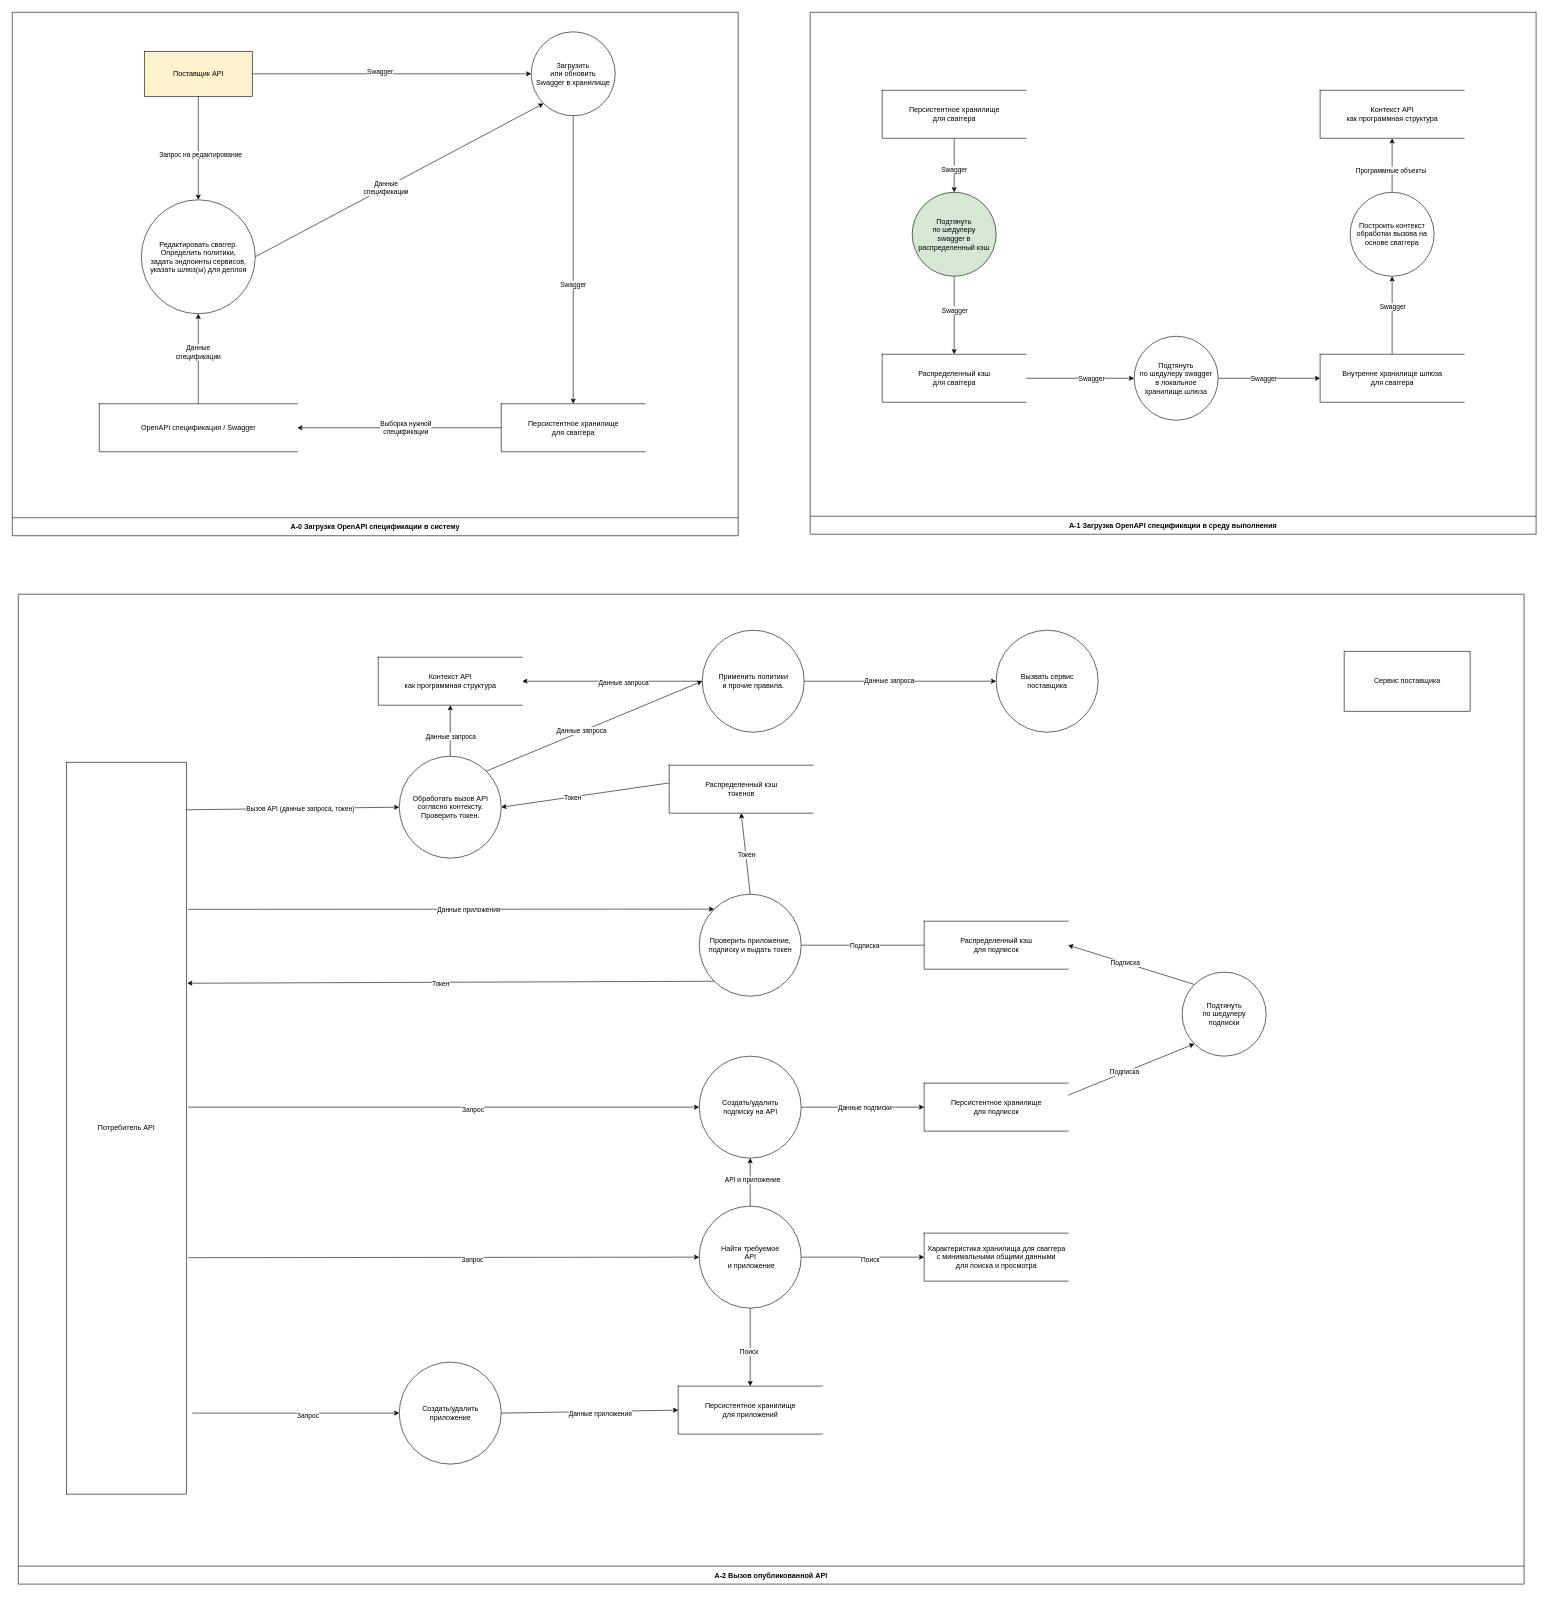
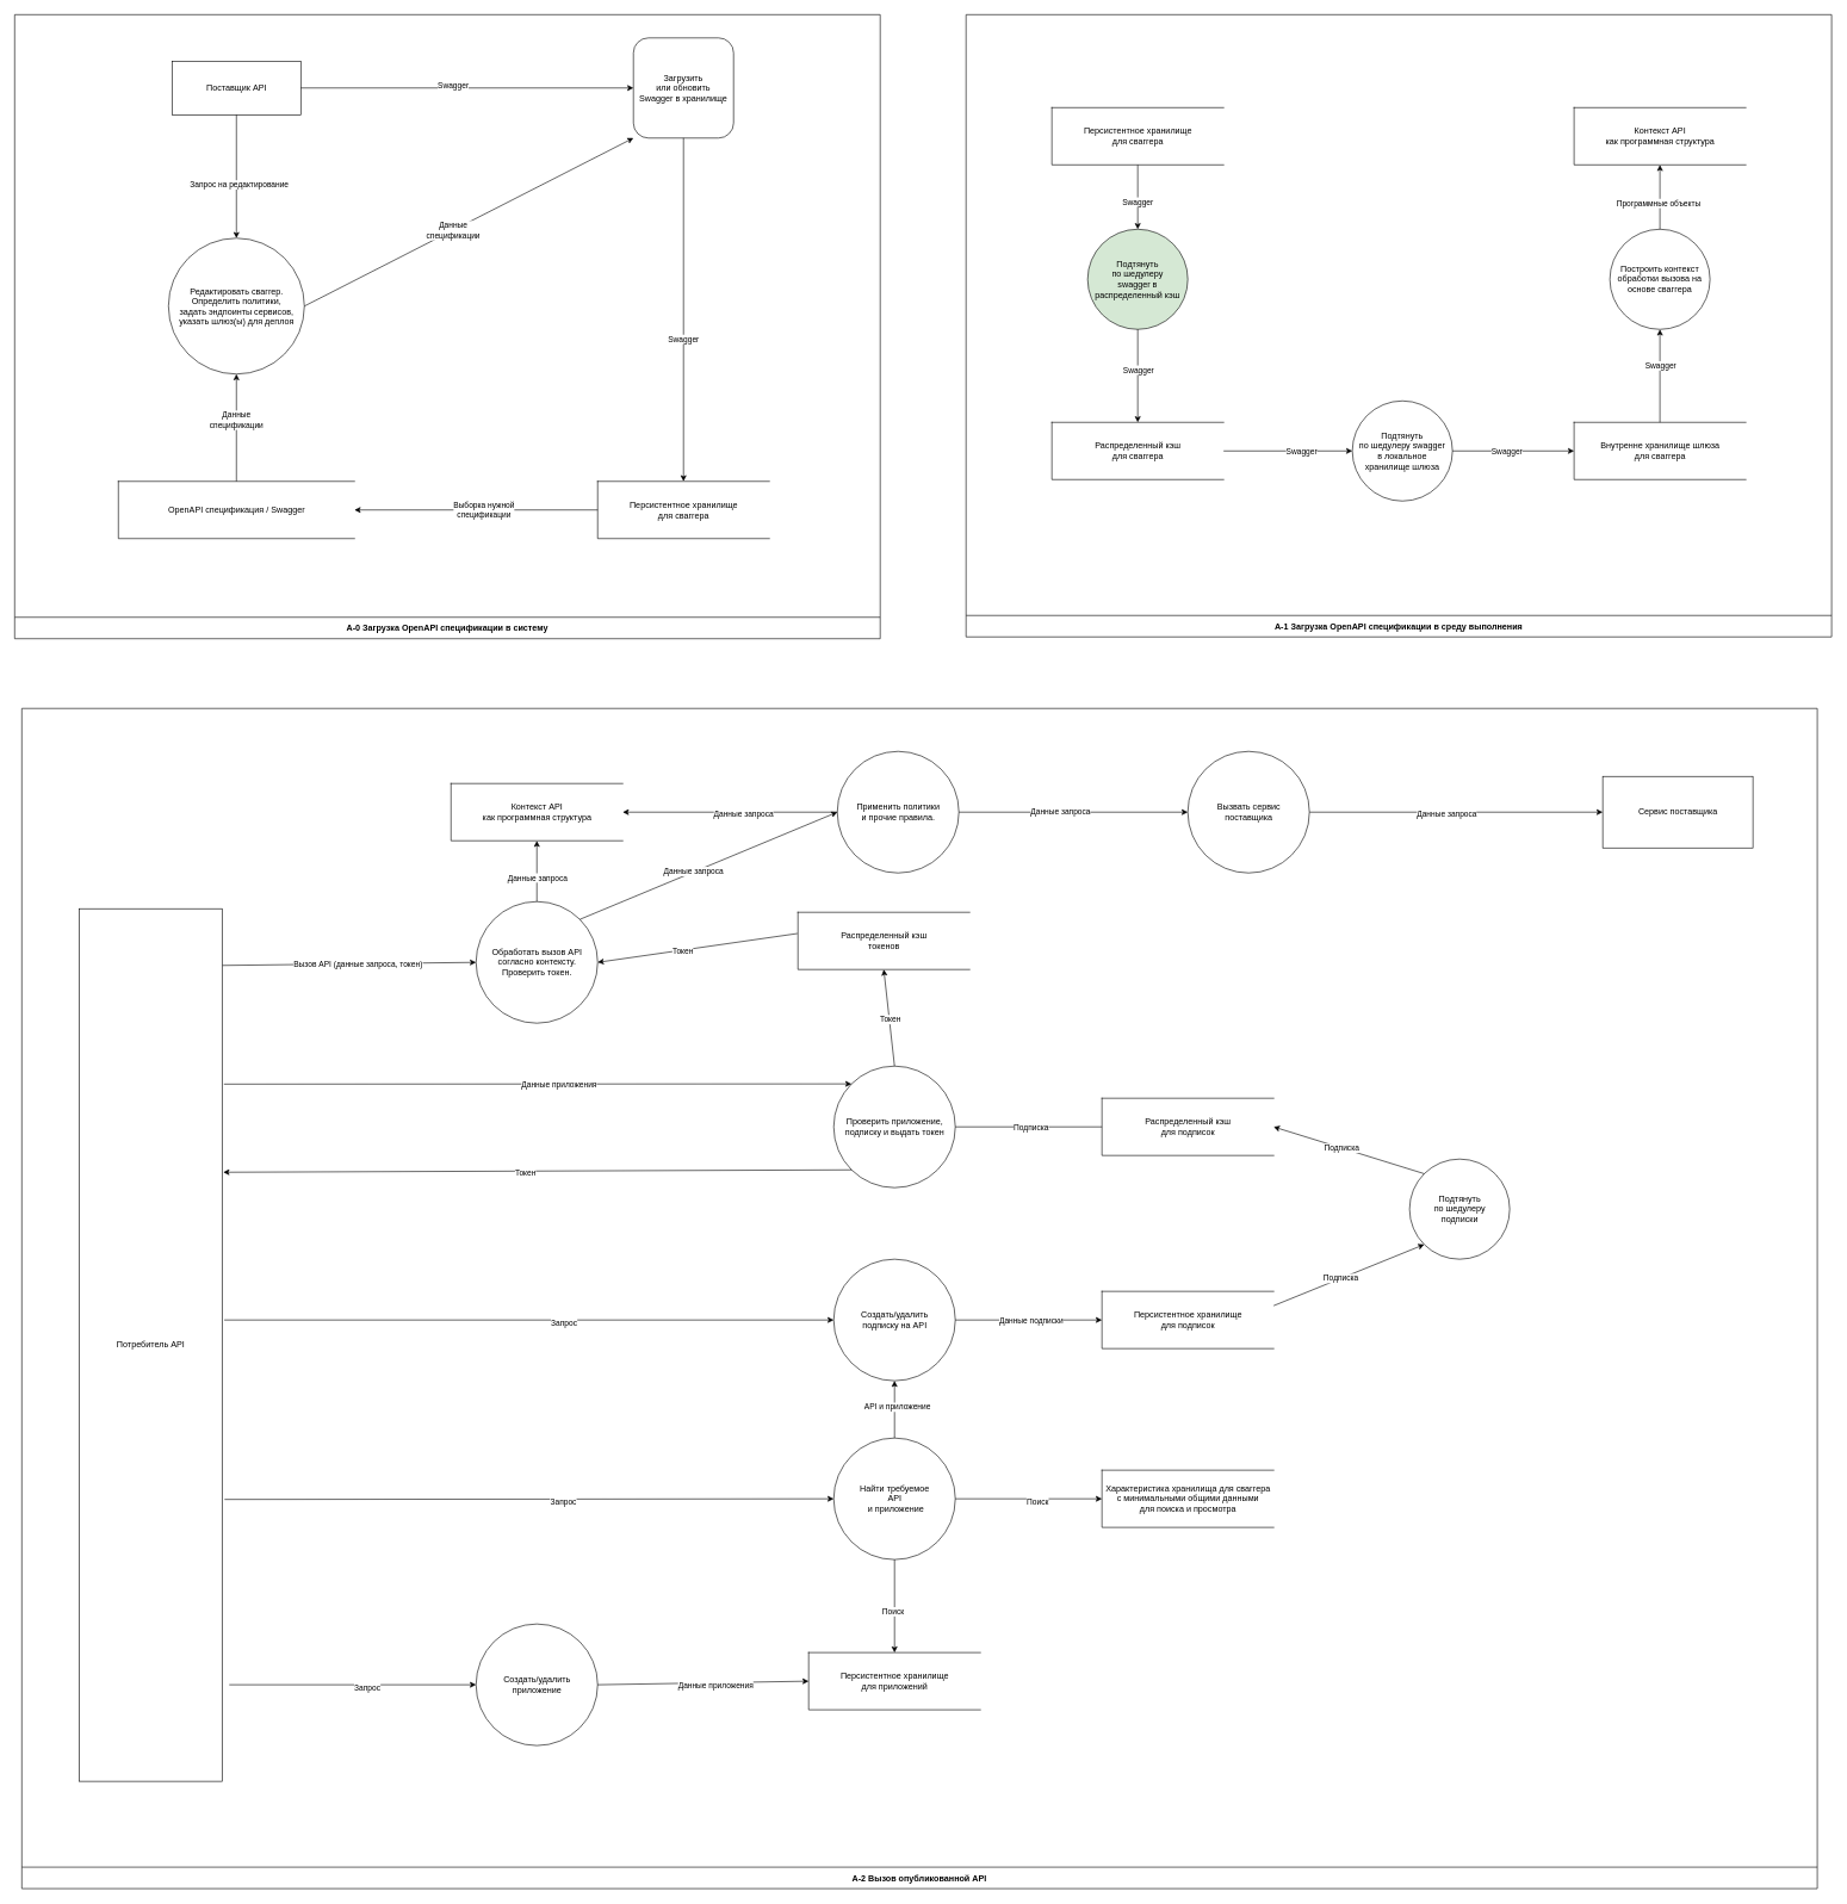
- <mxCell id="3" value="Поставщик API" style="html=1;dashed=0;whitespace=wrap;fillColor=#fff2cc;" parent="1" vertex="1"><mxGeometry x="240" y="85" width="180" height="75" as="geometry" /></mxCell>
+ <mxCell id="3" value="Поставщик API" style="html=1;dashed=0;whitespace=wrap;" parent="1" vertex="1"><mxGeometry x="240" y="85" width="180" height="75" as="geometry" /></mxCell>
- <mxCell id="2" value="&lt;div&gt;Загрузить &lt;br&gt;&lt;/div&gt;&lt;div&gt;или обновить &lt;br&gt;&lt;/div&gt;&lt;div&gt;Swagger в хранилище&lt;/div&gt;" style="ellipse;whiteSpace=wrap;html=1;aspect=fixed;" parent="1" vertex="1"><mxGeometry x="885" y="52.5" width="140" height="140" as="geometry" /></mxCell>
+ <mxCell id="2" value="&lt;div&gt;Загрузить &lt;br&gt;&lt;/div&gt;&lt;div&gt;или обновить &lt;br&gt;&lt;/div&gt;&lt;div&gt;Swagger в хранилище&lt;/div&gt;" style="whiteSpace=wrap;html=1;aspect=fixed;rounded=1;" parent="1" vertex="1"><mxGeometry x="885" y="52.5" width="140" height="140" as="geometry" /></mxCell>
+ <mxCell id="91" value="" style="endArrow=classic;html=1;entryX=0;entryY=0.5;entryDx=0;entryDy=0;exitX=1;exitY=0.5;exitDx=0;exitDy=0;" parent="40" source="93" target="88" edge="1"><mxGeometry width="50" height="50" relative="1" as="geometry"><mxPoint x="1060" y="350" as="sourcePoint" /><mxPoint x="1110" y="300" as="targetPoint" /></mxGeometry></mxCell>
+ <mxCell id="92" value="Данные запроса" style="edgeLabel;html=1;align=center;verticalAlign=middle;resizable=0;points=[];" parent="91" vertex="1" connectable="0"><mxGeometry x="-0.069" y="-2" relative="1" as="geometry"><mxPoint as="offset" /></mxGeometry></mxCell>
